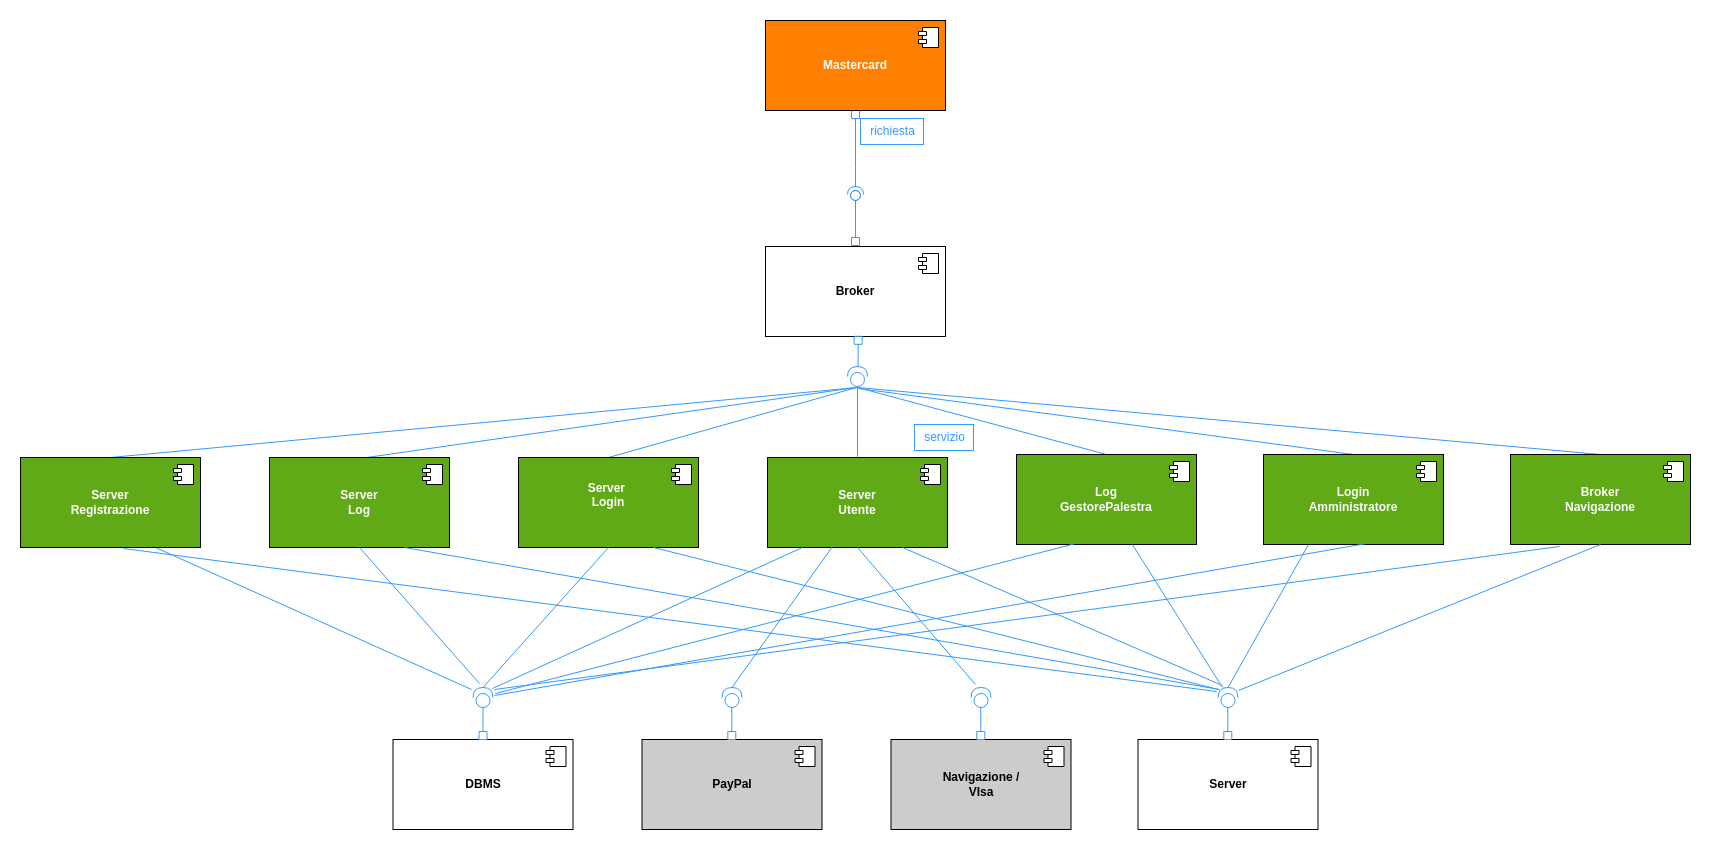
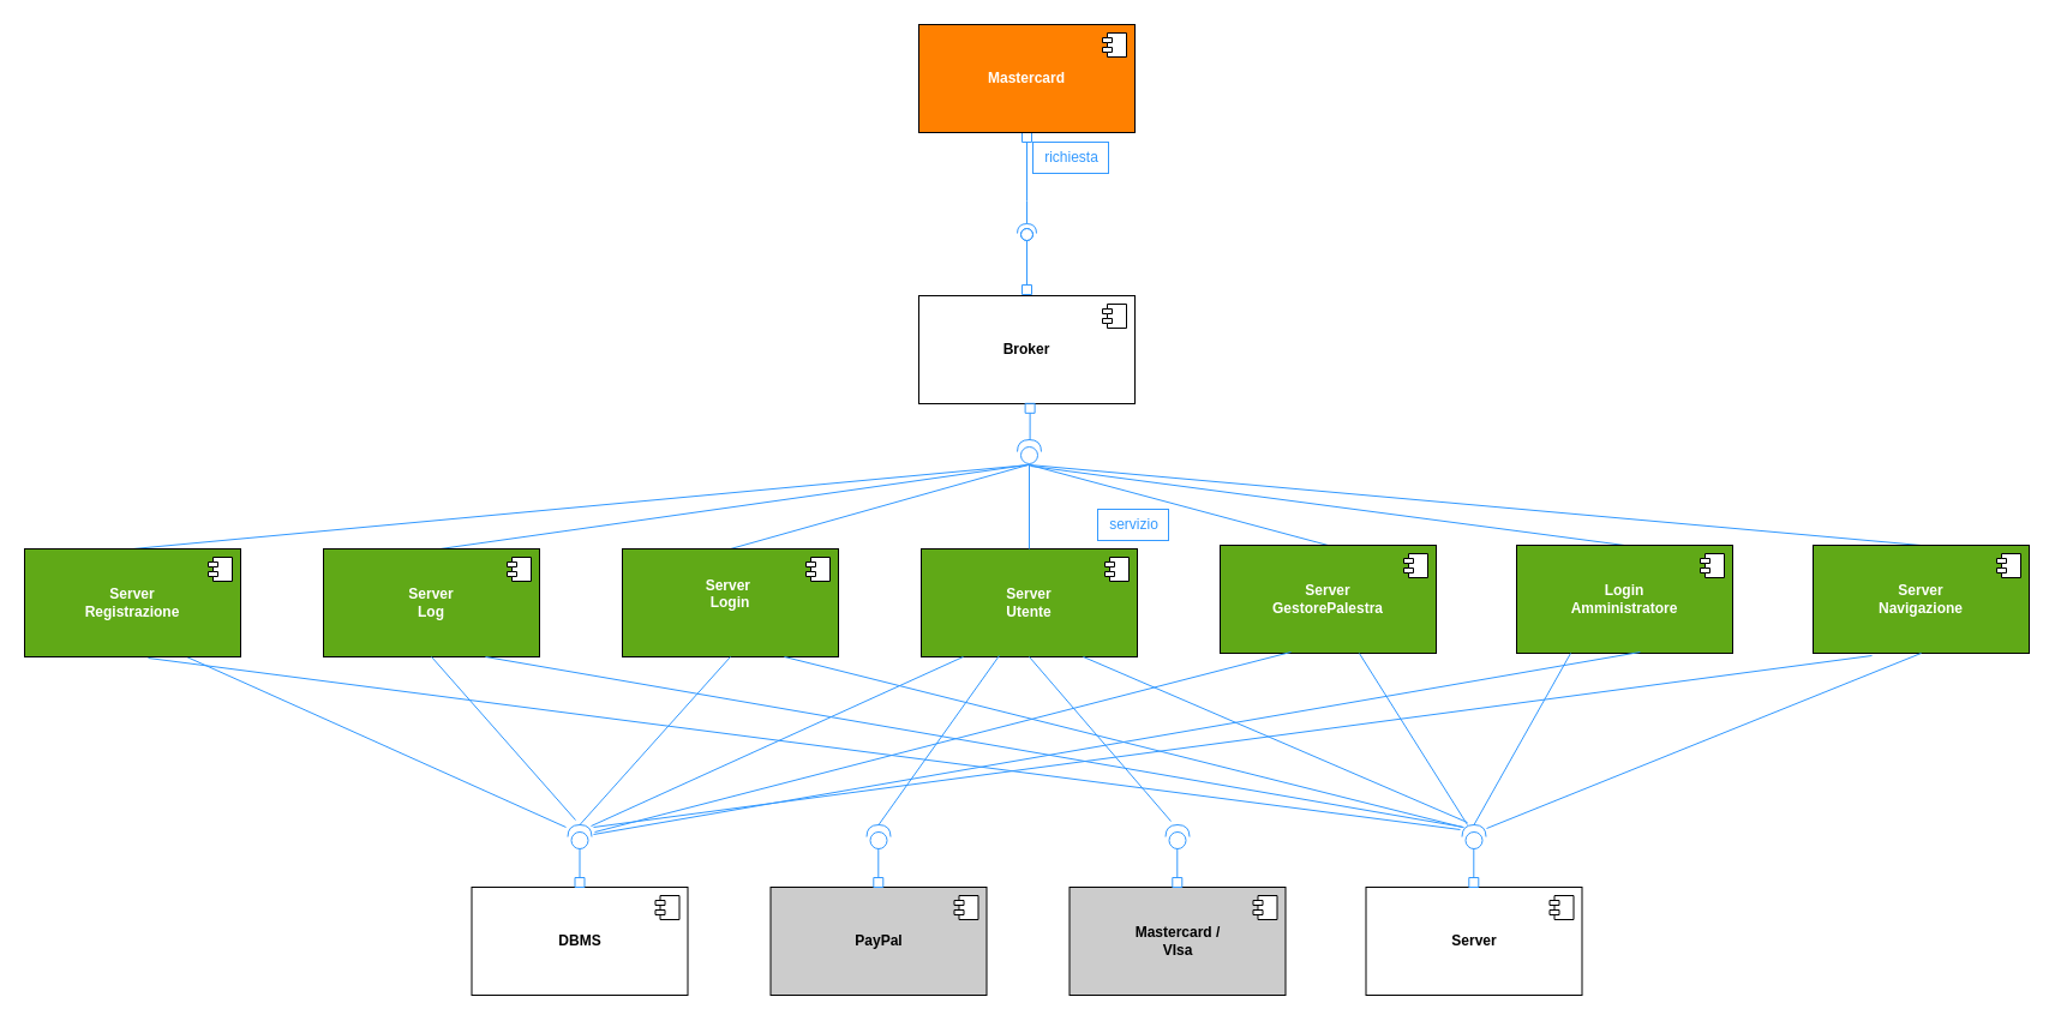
- <mxCell id="29" value="&lt;div&gt;&lt;font color=&quot;#ffffff&quot;&gt;&lt;b&gt;Log&lt;/b&gt;&lt;/font&gt;&lt;/div&gt;&lt;div&gt;&lt;font color=&quot;#ffffff&quot;&gt;&lt;b&gt;GestorePalestra&lt;br&gt;&lt;/b&gt;&lt;/font&gt;&lt;/div&gt;" style="html=1;dropTarget=0;whiteSpace=wrap;fillColor=#60A917;" parent="1" vertex="1"><mxGeometry x="1016" y="454" width="180" height="90" as="geometry" /></mxCell>
+ <mxCell id="29" value="&lt;div&gt;&lt;font color=&quot;#ffffff&quot;&gt;&lt;b&gt;Server&lt;/b&gt;&lt;/font&gt;&lt;/div&gt;&lt;div&gt;&lt;font color=&quot;#ffffff&quot;&gt;&lt;b&gt;GestorePalestra&lt;br&gt;&lt;/b&gt;&lt;/font&gt;&lt;/div&gt;" style="html=1;dropTarget=0;whiteSpace=wrap;fillColor=#60A917;" parent="1" vertex="1"><mxGeometry x="1016" y="454" width="180" height="90" as="geometry" /></mxCell>
- <mxCell id="26" value="&lt;div&gt;&lt;font color=&quot;#ffffff&quot;&gt;&lt;b&gt;Broker&lt;/b&gt;&lt;/font&gt;&lt;/div&gt;&lt;div&gt;&lt;font color=&quot;#ffffff&quot;&gt;&lt;b&gt;Navigazione&lt;br&gt;&lt;/b&gt;&lt;/font&gt;&lt;/div&gt;" style="html=1;dropTarget=0;whiteSpace=wrap;fillColor=#60A917;" parent="1" vertex="1"><mxGeometry x="1510" y="454" width="180" height="90" as="geometry" /></mxCell>
+ <mxCell id="26" value="&lt;div&gt;&lt;font color=&quot;#ffffff&quot;&gt;&lt;b&gt;Server&lt;/b&gt;&lt;/font&gt;&lt;/div&gt;&lt;div&gt;&lt;font color=&quot;#ffffff&quot;&gt;&lt;b&gt;Navigazione&lt;br&gt;&lt;/b&gt;&lt;/font&gt;&lt;/div&gt;" style="html=1;dropTarget=0;whiteSpace=wrap;fillColor=#60A917;" parent="1" vertex="1"><mxGeometry x="1510" y="454" width="180" height="90" as="geometry" /></mxCell>
- <mxCell id="36" value="&lt;div&gt;&lt;b&gt;Navigazione /&lt;/b&gt;&lt;/div&gt;&lt;div&gt;&lt;b&gt;VIsa&lt;br&gt;&lt;/b&gt;&lt;/div&gt;" style="html=1;dropTarget=0;whiteSpace=wrap;fillColor=#CCCCCC;" parent="1" vertex="1"><mxGeometry x="890.5" y="739" width="180" height="90" as="geometry" /></mxCell>
+ <mxCell id="36" value="&lt;div&gt;&lt;b&gt;Mastercard /&lt;/b&gt;&lt;/div&gt;&lt;div&gt;&lt;b&gt;VIsa&lt;br&gt;&lt;/b&gt;&lt;/div&gt;" style="html=1;dropTarget=0;whiteSpace=wrap;fillColor=#CCCCCC;" parent="1" vertex="1"><mxGeometry x="890.5" y="739" width="180" height="90" as="geometry" /></mxCell>
